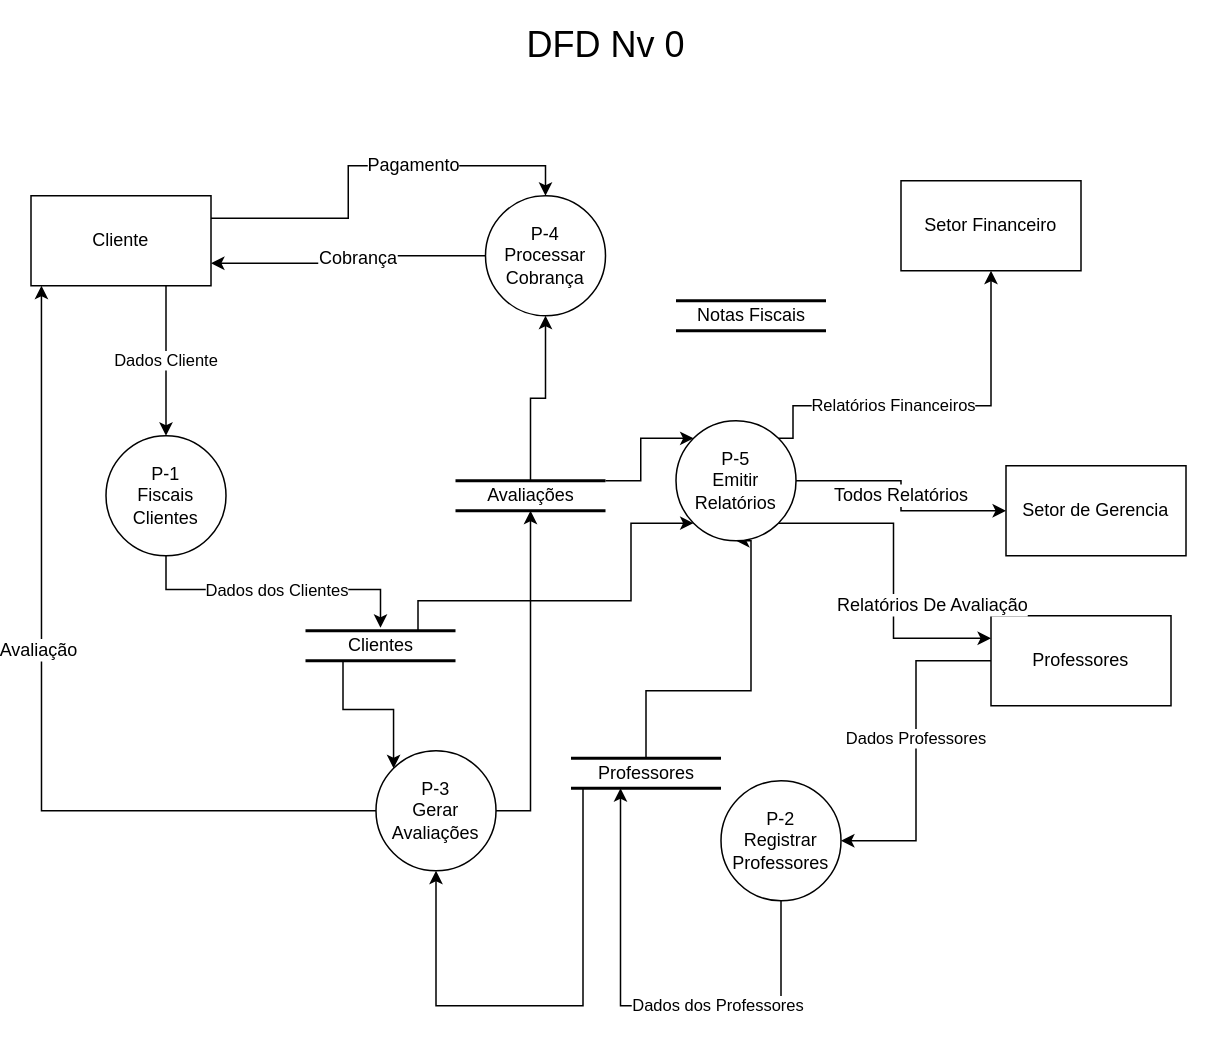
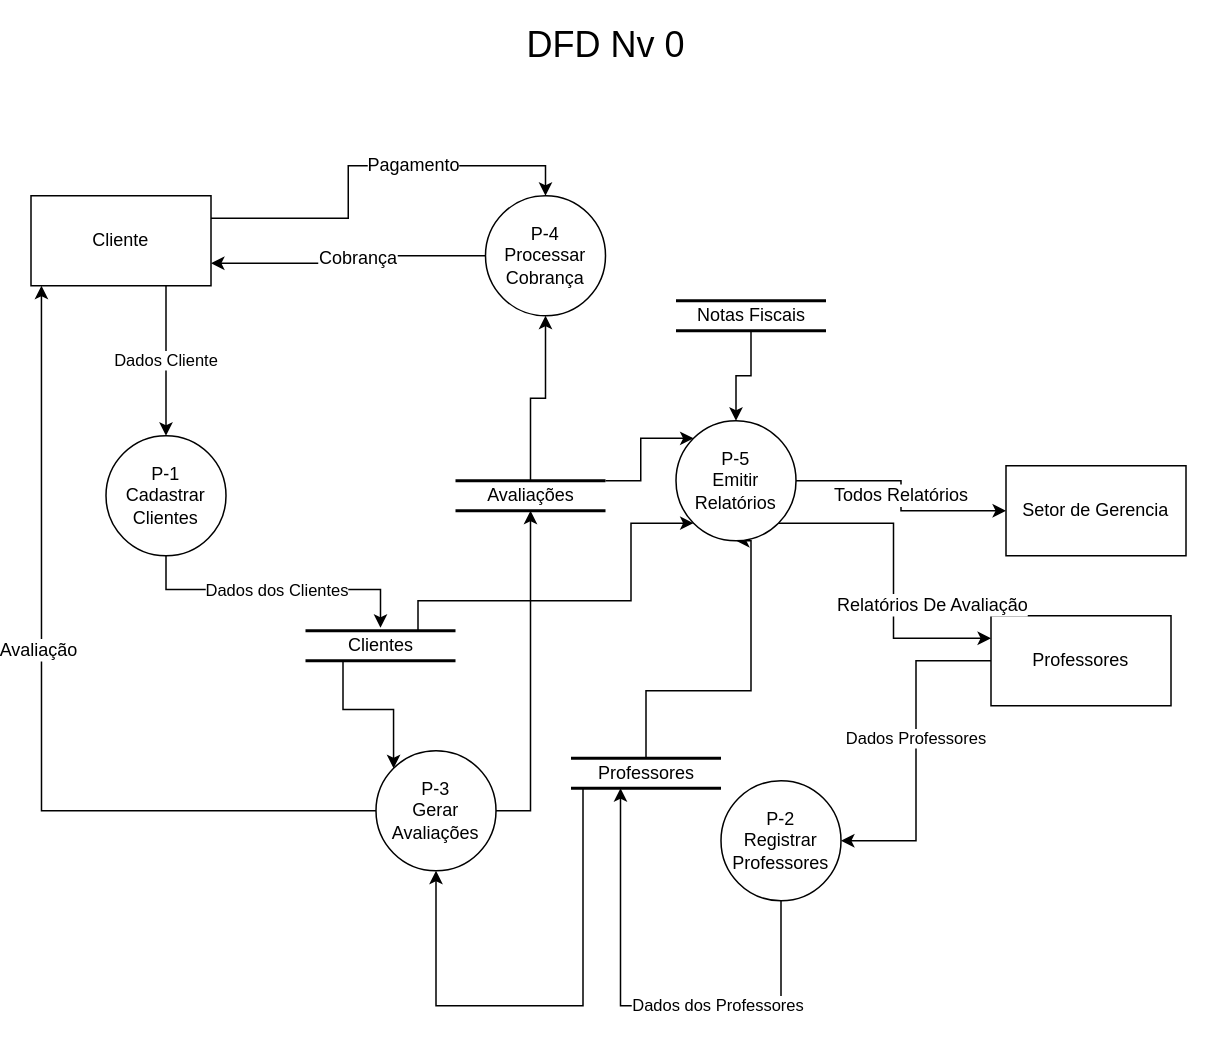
- <mxCell id="27" value="Setor Financeiro" style="rounded=0;whiteSpace=wrap;html=1;" vertex="1" parent="1"><mxGeometry x="600" y="120" width="120" height="60" as="geometry" /></mxCell>
+ <mxCell id="43" style="edgeStyle=orthogonalEdgeStyle;rounded=0;orthogonalLoop=1;jettySize=auto;html=1;entryX=0.5;entryY=0;entryDx=0;entryDy=0;" edge="1" parent="1" source="44" target="40"><mxGeometry relative="1" as="geometry" /></mxCell>
- <mxCell id="37" value="Relatórios Financeiros" style="edgeStyle=orthogonalEdgeStyle;rounded=0;orthogonalLoop=1;jettySize=auto;html=1;exitX=1;exitY=0;exitDx=0;exitDy=0;entryX=0.5;entryY=1;entryDx=0;entryDy=0;" edge="1" parent="1" source="40" target="27"><mxGeometry x="-0.23" relative="1" as="geometry"><Array as="points"><mxPoint x="528" y="270" /><mxPoint x="660" y="270" /></Array><mxPoint as="offset" /></mxGeometry></mxCell>
- <mxCell id="7" value="P-1&lt;br&gt;Fiscais Clientes" style="ellipse;whiteSpace=wrap;html=1;aspect=fixed;" vertex="1" parent="1"><mxGeometry x="70" y="290" width="80" height="80" as="geometry" /></mxCell>
+ <mxCell id="7" value="P-1&lt;br&gt;Cadastrar Clientes" style="ellipse;whiteSpace=wrap;html=1;aspect=fixed;" vertex="1" parent="1"><mxGeometry x="70" y="290" width="80" height="80" as="geometry" /></mxCell>
